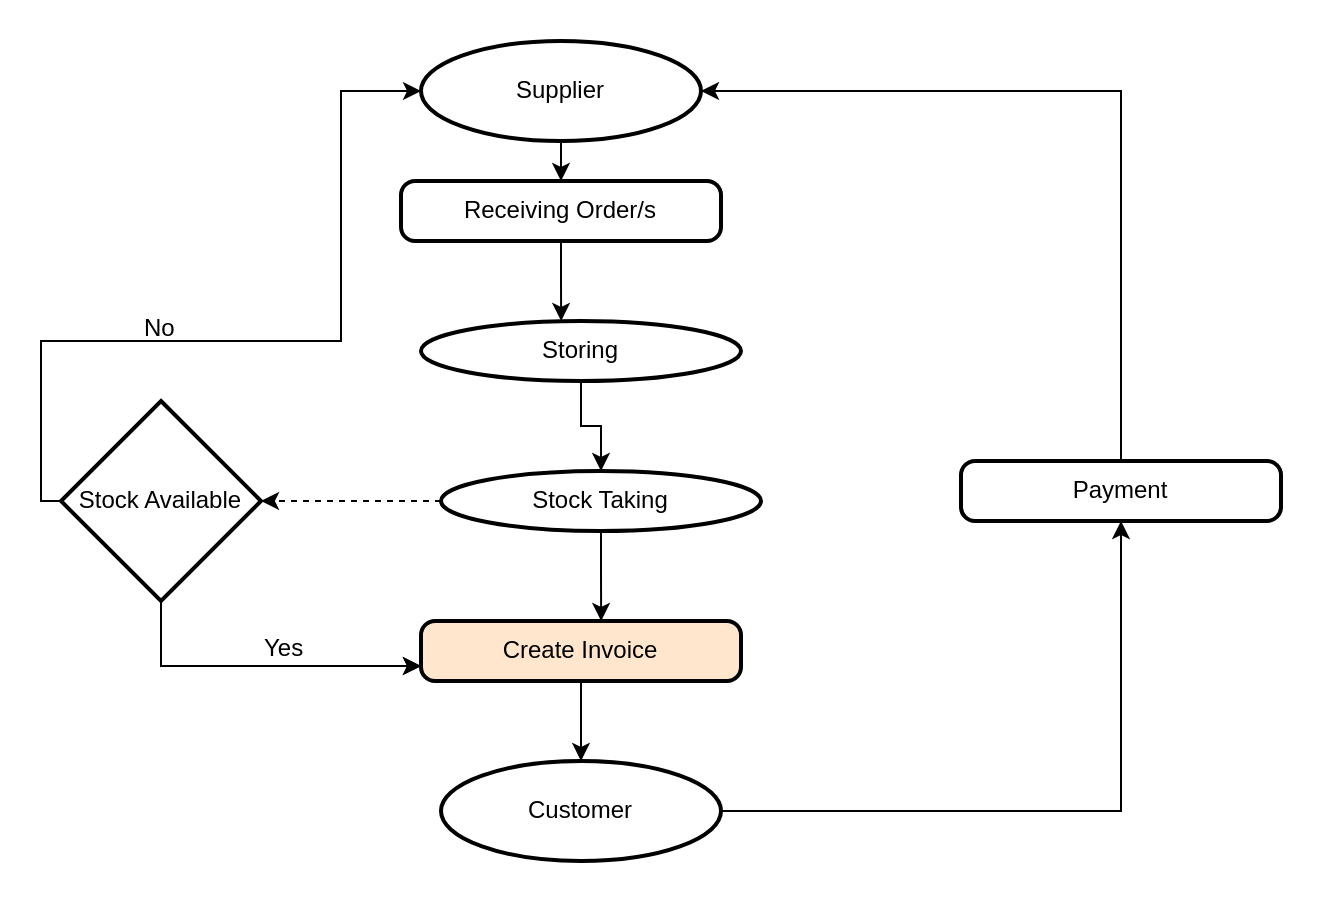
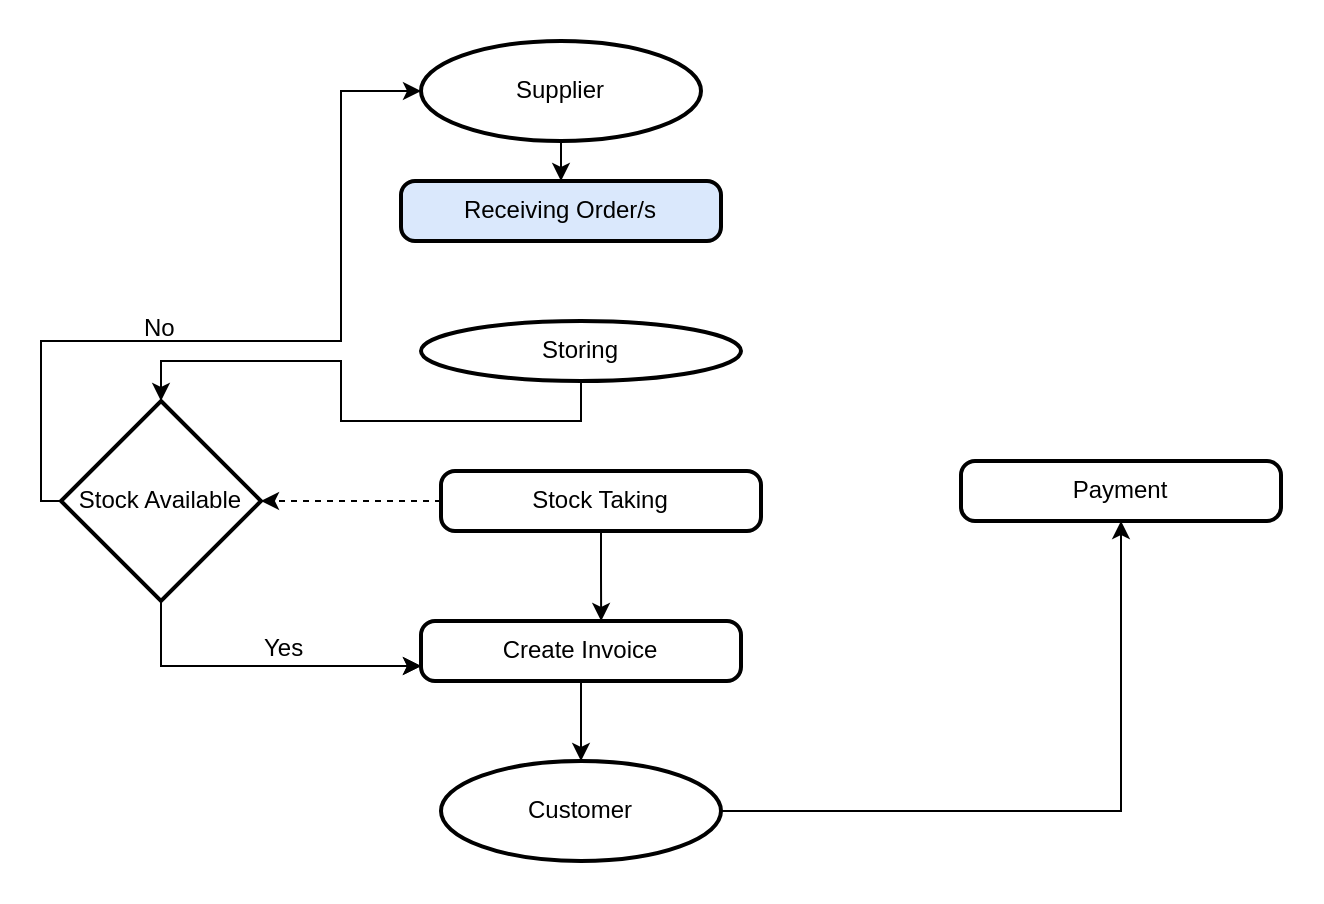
- <mxCell id="19" style="edgeStyle=orthogonalEdgeStyle;rounded=0;orthogonalLoop=1;jettySize=auto;html=1;exitX=0.5;exitY=0;exitDx=0;exitDy=0;" parent="1" source="20" target="5" edge="1"><mxGeometry relative="1" as="geometry"><Array as="points"><mxPoint x="560" y="45" /></Array></mxGeometry></mxCell>
- <mxCell id="14" value="Receiving Order/s" style="rounded=1;whiteSpace=wrap;html=1;absoluteArcSize=1;arcSize=14;strokeWidth=2;" parent="1" vertex="1"><mxGeometry x="200" y="90" width="160" height="30" as="geometry" /></mxCell>
+ <mxCell id="14" value="Receiving Order/s" style="rounded=1;whiteSpace=wrap;html=1;absoluteArcSize=1;arcSize=14;strokeWidth=2;fillColor=#dae8fc;" parent="1" vertex="1"><mxGeometry x="200" y="90" width="160" height="30" as="geometry" /></mxCell>
- <mxCell id="13" style="edgeStyle=orthogonalEdgeStyle;rounded=0;orthogonalLoop=1;jettySize=auto;html=1;exitX=0.5;exitY=1;exitDx=0;exitDy=0;entryX=0.438;entryY=0;entryDx=0;entryDy=0;entryPerimeter=0;" parent="1" source="14" target="12" edge="1"><mxGeometry relative="1" as="geometry" /></mxCell>
- <mxCell id="11" style="edgeStyle=orthogonalEdgeStyle;rounded=0;orthogonalLoop=1;jettySize=auto;html=1;exitX=0.5;exitY=1;exitDx=0;exitDy=0;" parent="1" source="12" target="10" edge="1"><mxGeometry relative="1" as="geometry" /></mxCell>
+ <mxCell id="11" style="edgeStyle=orthogonalEdgeStyle;rounded=0;orthogonalLoop=1;jettySize=auto;html=1;exitX=0.5;exitY=1;exitDx=0;exitDy=0;" parent="1" source="12" target="18" edge="1"><mxGeometry relative="1" as="geometry" /></mxCell>
- <mxCell id="10" value="Stock Taking" style="ellipse;whiteSpace=wrap;html=1;absoluteArcSize=1;arcSize=14;strokeWidth=2;" parent="1" vertex="1"><mxGeometry x="220" y="235" width="160" height="30" as="geometry" /></mxCell>
+ <mxCell id="10" value="Stock Taking" style="rounded=1;whiteSpace=wrap;html=1;absoluteArcSize=1;arcSize=14;strokeWidth=2;" parent="1" vertex="1"><mxGeometry x="220" y="235" width="160" height="30" as="geometry" /></mxCell>
- <mxCell id="7" value="Create Invoice" style="rounded=1;whiteSpace=wrap;html=1;absoluteArcSize=1;arcSize=14;strokeWidth=2;fillColor=#ffe6cc;" parent="1" vertex="1"><mxGeometry x="210" y="310" width="160" height="30" as="geometry" /></mxCell>
+ <mxCell id="7" value="Create Invoice" style="rounded=1;whiteSpace=wrap;html=1;absoluteArcSize=1;arcSize=14;strokeWidth=2;" parent="1" vertex="1"><mxGeometry x="210" y="310" width="160" height="30" as="geometry" /></mxCell>
